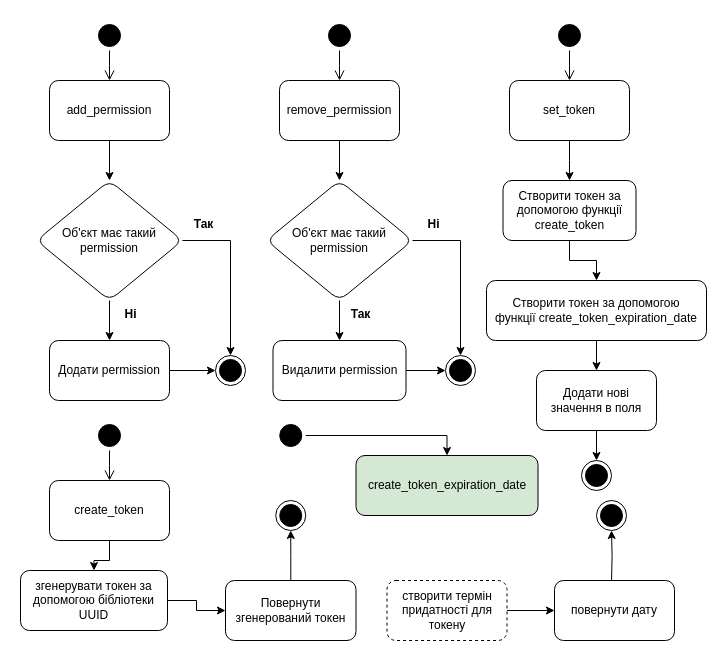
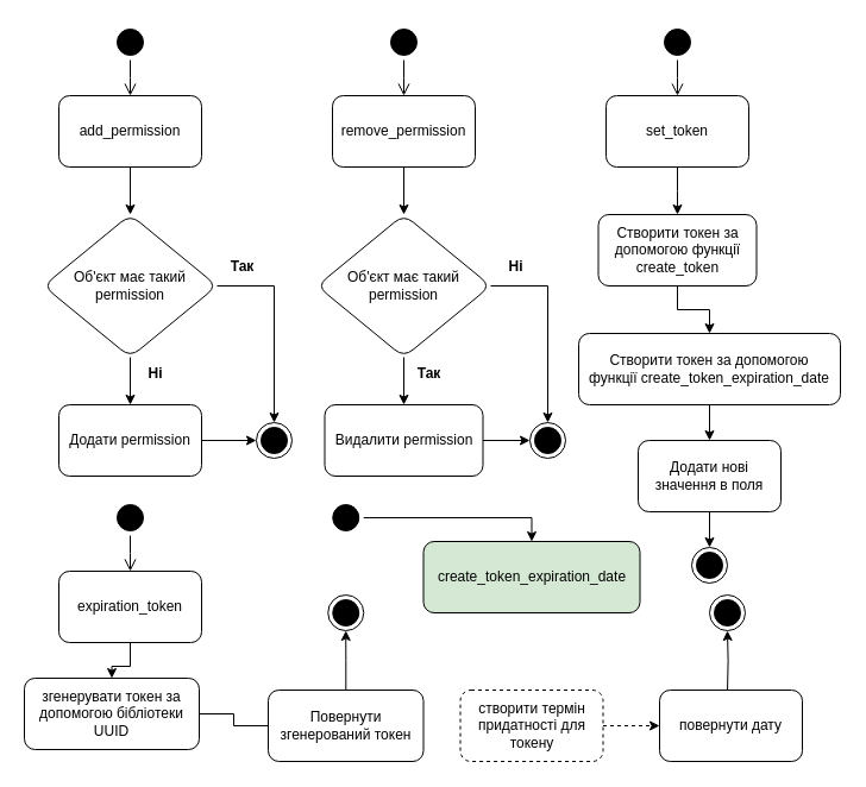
- <mxCell id="38" value="create_token" style="rounded=1;whiteSpace=wrap;html=1;" vertex="1" parent="1"><mxGeometry x="49" y="480" width="120" height="60" as="geometry" /></mxCell>
+ <mxCell id="38" value="expiration_token" style="rounded=1;whiteSpace=wrap;html=1;" vertex="1" parent="1"><mxGeometry x="49" y="480" width="120" height="60" as="geometry" /></mxCell>
- <mxCell id="41" value="" style="edgeStyle=orthogonalEdgeStyle;rounded=0;orthogonalLoop=1;jettySize=auto;html=1;strokeColor=#000000;" edge="1" parent="1" source="42" target="44"><mxGeometry relative="1" as="geometry" /></mxCell>
+ <mxCell id="41" value="" style="edgeStyle=orthogonalEdgeStyle;rounded=0;orthogonalLoop=1;jettySize=auto;html=1;strokeColor=#000000;endArrow=none;" edge="1" parent="1" source="42" target="44"><mxGeometry relative="1" as="geometry" /></mxCell>
- <mxCell id="49" value="" style="edgeStyle=orthogonalEdgeStyle;rounded=0;orthogonalLoop=1;jettySize=auto;html=1;strokeColor=#000000;" edge="1" parent="1" source="50" target="51"><mxGeometry relative="1" as="geometry" /></mxCell>
+ <mxCell id="49" value="" style="edgeStyle=orthogonalEdgeStyle;rounded=0;orthogonalLoop=1;jettySize=auto;html=1;strokeColor=#000000;dashed=1;" edge="1" parent="1" source="50" target="51"><mxGeometry relative="1" as="geometry" /></mxCell>
